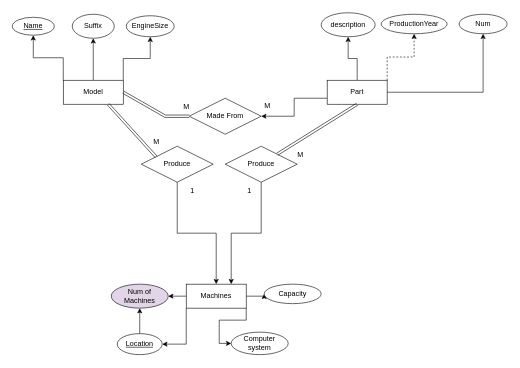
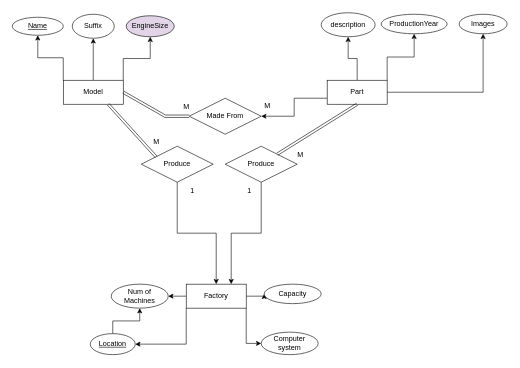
- <mxCell id="16" value="Num" style="ellipse;whiteSpace=wrap;html=1;align=center;" parent="1" vertex="1"><mxGeometry x="765" y="23" width="80" height="32.5" as="geometry" /></mxCell>
+ <mxCell id="16" value="Images" style="ellipse;whiteSpace=wrap;html=1;align=center;" parent="1" vertex="1"><mxGeometry x="765" y="23" width="80" height="32.5" as="geometry" /></mxCell>
- <mxCell id="6" value="Name" style="ellipse;whiteSpace=wrap;html=1;align=center;fontStyle=4;" parent="1" vertex="1"><mxGeometry x="20" y="28" width="70" height="30" as="geometry" /></mxCell>
+ <mxCell id="6" value="Name" style="ellipse;whiteSpace=wrap;html=1;align=center;fontStyle=4;" parent="1" vertex="1"><mxGeometry x="20" y="28" width="85" height="30" as="geometry" /></mxCell>
- <mxCell id="7" value="EngineSize" style="ellipse;whiteSpace=wrap;html=1;align=center;" parent="1" vertex="1"><mxGeometry x="210" y="25.5" width="80" height="35" as="geometry" /></mxCell>
+ <mxCell id="7" value="EngineSize" style="ellipse;whiteSpace=wrap;html=1;align=center;fillColor=#e1d5e7;" parent="1" vertex="1"><mxGeometry x="210" y="25.5" width="80" height="35" as="geometry" /></mxCell>
- <mxCell id="10" style="edgeStyle=orthogonalEdgeStyle;rounded=0;orthogonalLoop=1;jettySize=auto;html=1;exitX=1;exitY=0;exitDx=0;exitDy=0;entryX=0.5;entryY=1;entryDx=0;entryDy=0;dashed=1;" parent="1" source="13" target="14" edge="1"><mxGeometry relative="1" as="geometry" /></mxCell>
+ <mxCell id="10" style="edgeStyle=orthogonalEdgeStyle;rounded=0;orthogonalLoop=1;jettySize=auto;html=1;exitX=1;exitY=0;exitDx=0;exitDy=0;entryX=0.5;entryY=1;entryDx=0;entryDy=0;" parent="1" source="13" target="14" edge="1"><mxGeometry relative="1" as="geometry" /></mxCell>
- <mxCell id="25" value="Num of Machines" style="ellipse;whiteSpace=wrap;html=1;align=center;fillColor=#e1d5e7;" parent="1" vertex="1"><mxGeometry x="185" y="473" width="95" height="40" as="geometry" /></mxCell>
+ <mxCell id="25" value="Num of Machines" style="ellipse;whiteSpace=wrap;html=1;align=center;" parent="1" vertex="1"><mxGeometry x="185" y="473" width="95" height="40" as="geometry" /></mxCell>
- <mxCell id="21" value="Machines" style="whiteSpace=wrap;html=1;align=center;" parent="1" vertex="1"><mxGeometry x="310" y="473" width="100" height="40" as="geometry" /></mxCell>
+ <mxCell id="21" value="Factory" style="whiteSpace=wrap;html=1;align=center;" parent="1" vertex="1"><mxGeometry x="310" y="473" width="100" height="40" as="geometry" /></mxCell>
- <mxCell id="26" value="Computer system" style="ellipse;whiteSpace=wrap;html=1;align=center;" parent="1" vertex="1"><mxGeometry x="385" y="553" width="95" height="37.5" as="geometry" /></mxCell>
+ <mxCell id="26" value="Computer system" style="ellipse;whiteSpace=wrap;html=1;align=center;" parent="1" vertex="1"><mxGeometry x="435" y="553" width="95" height="37.5" as="geometry" /></mxCell>
- <mxCell id="23" value="Location" style="ellipse;whiteSpace=wrap;html=1;align=center;fontStyle=4;" parent="1" vertex="1"><mxGeometry x="195" y="555.5" width="75" height="35" as="geometry" /></mxCell>
+ <mxCell id="23" value="Location" style="ellipse;whiteSpace=wrap;html=1;align=center;fontStyle=4;" parent="1" vertex="1"><mxGeometry x="150" y="555.5" width="75" height="35" as="geometry" /></mxCell>
